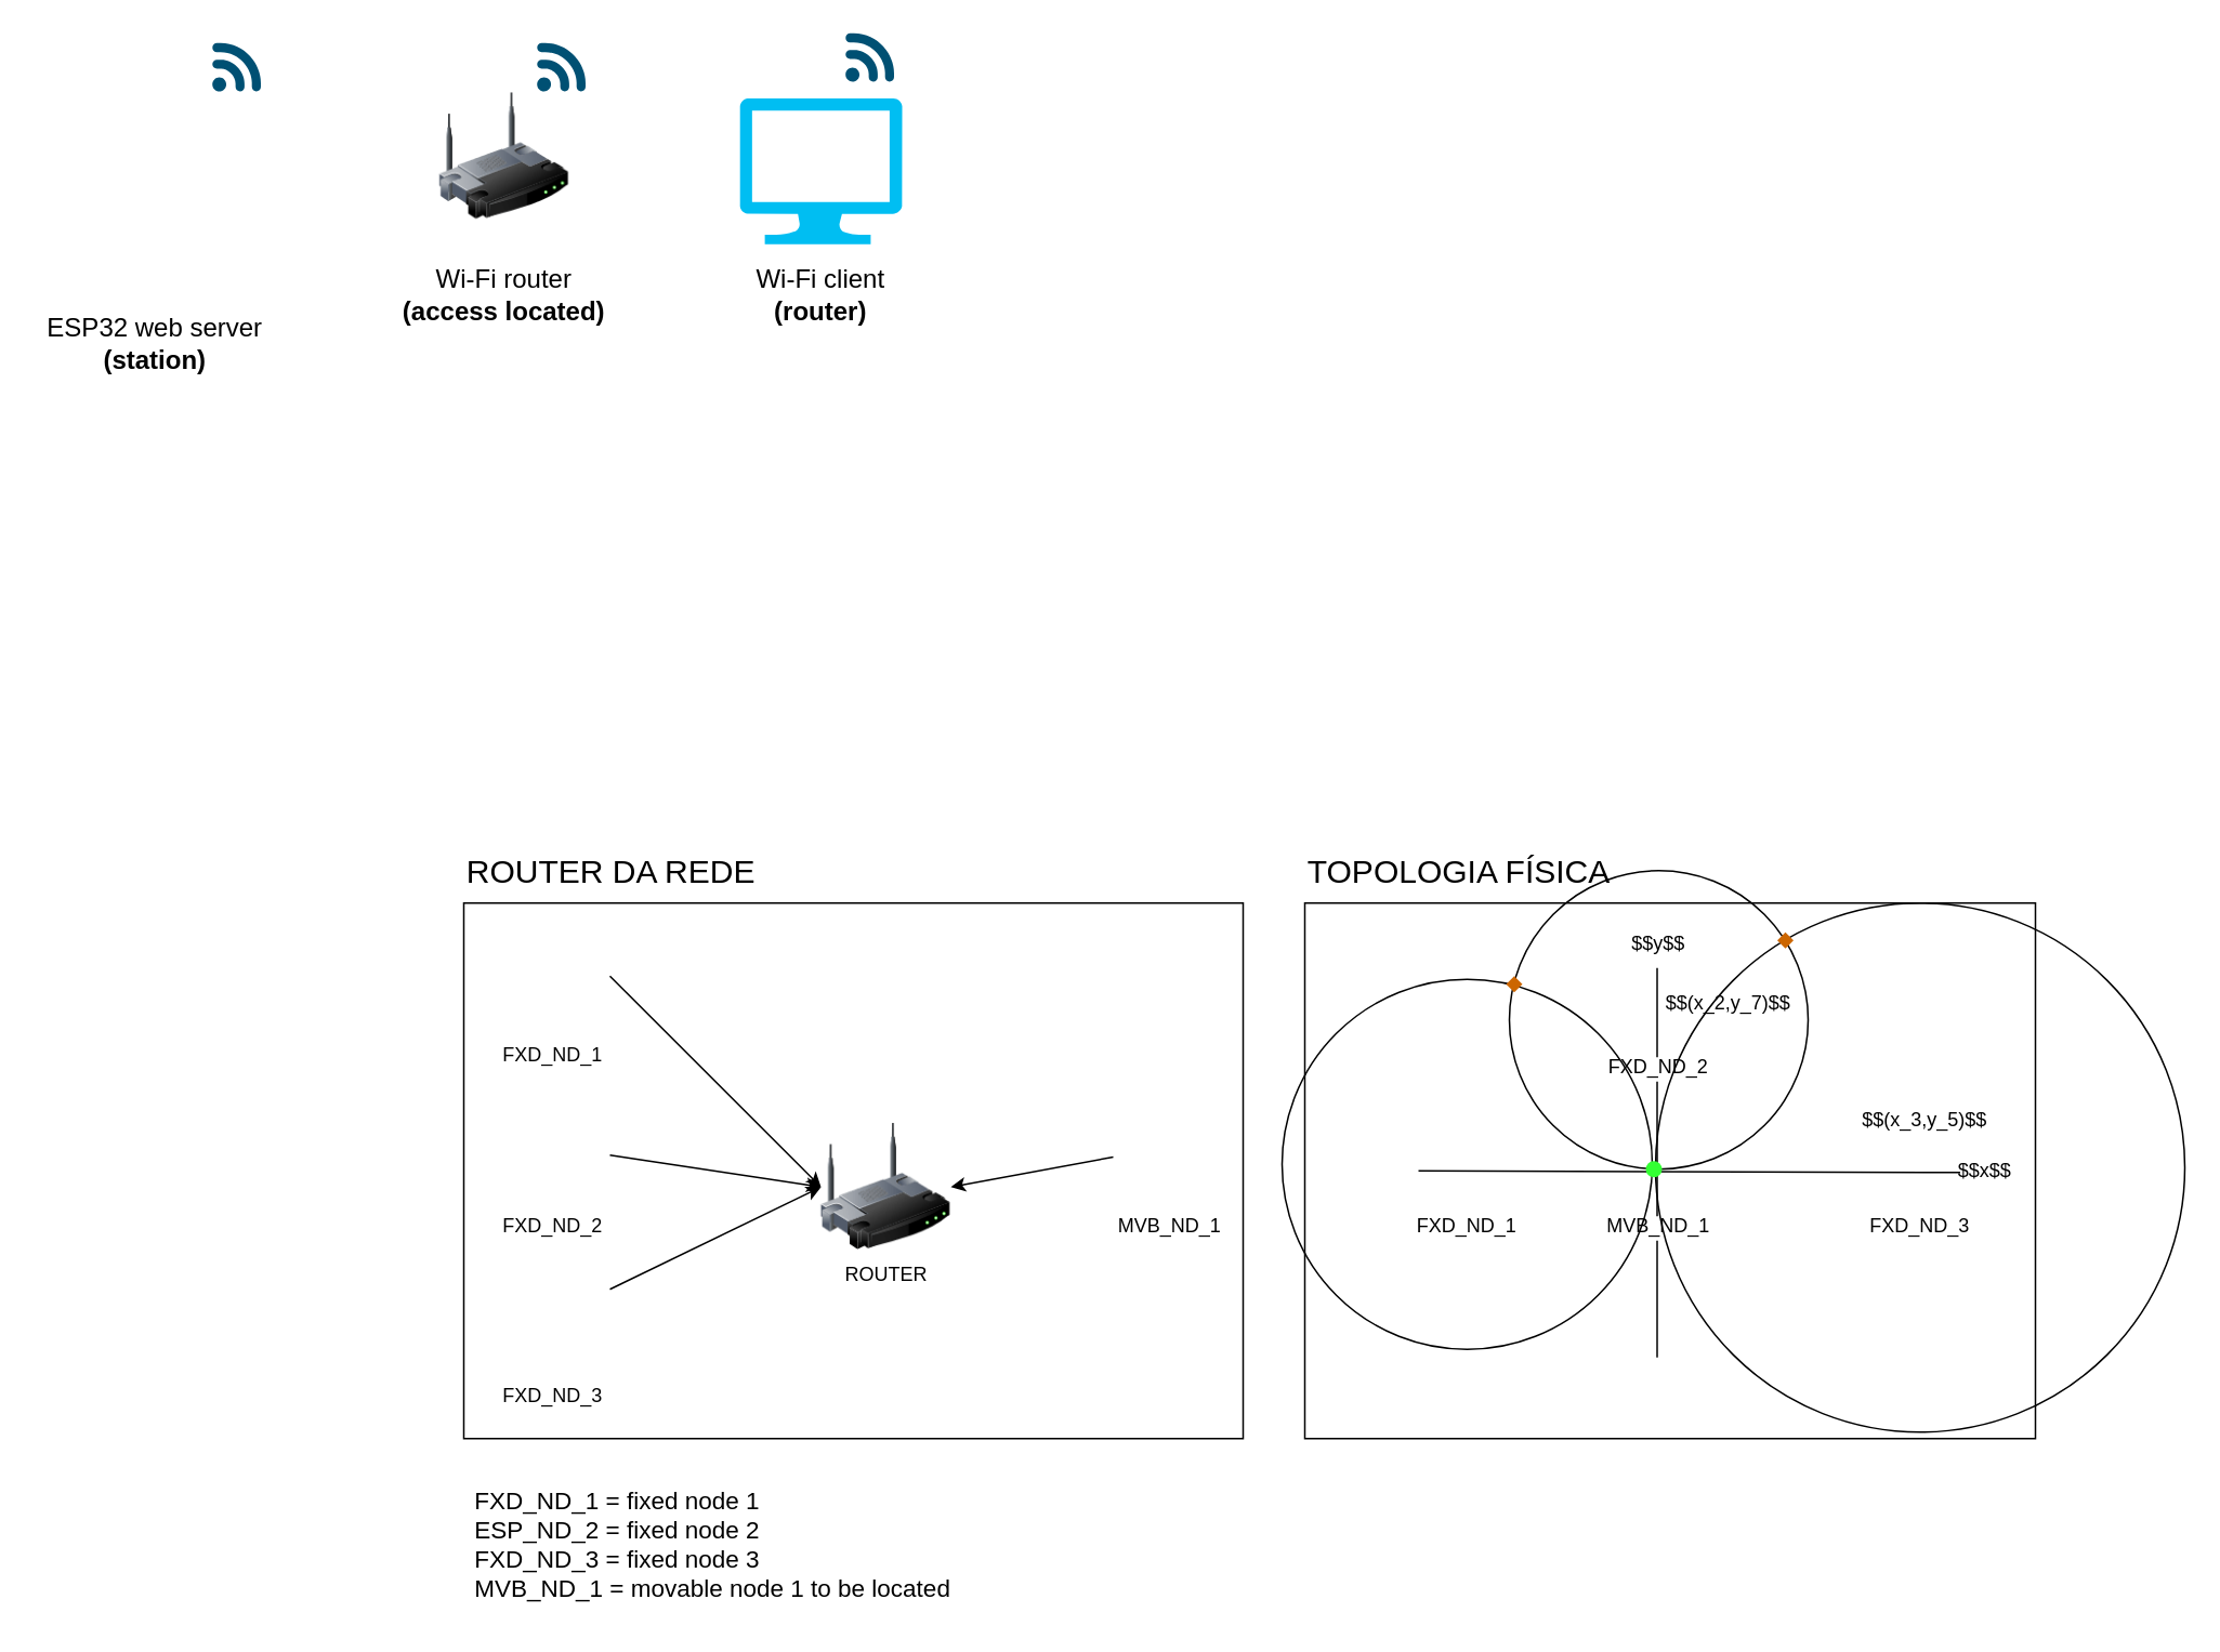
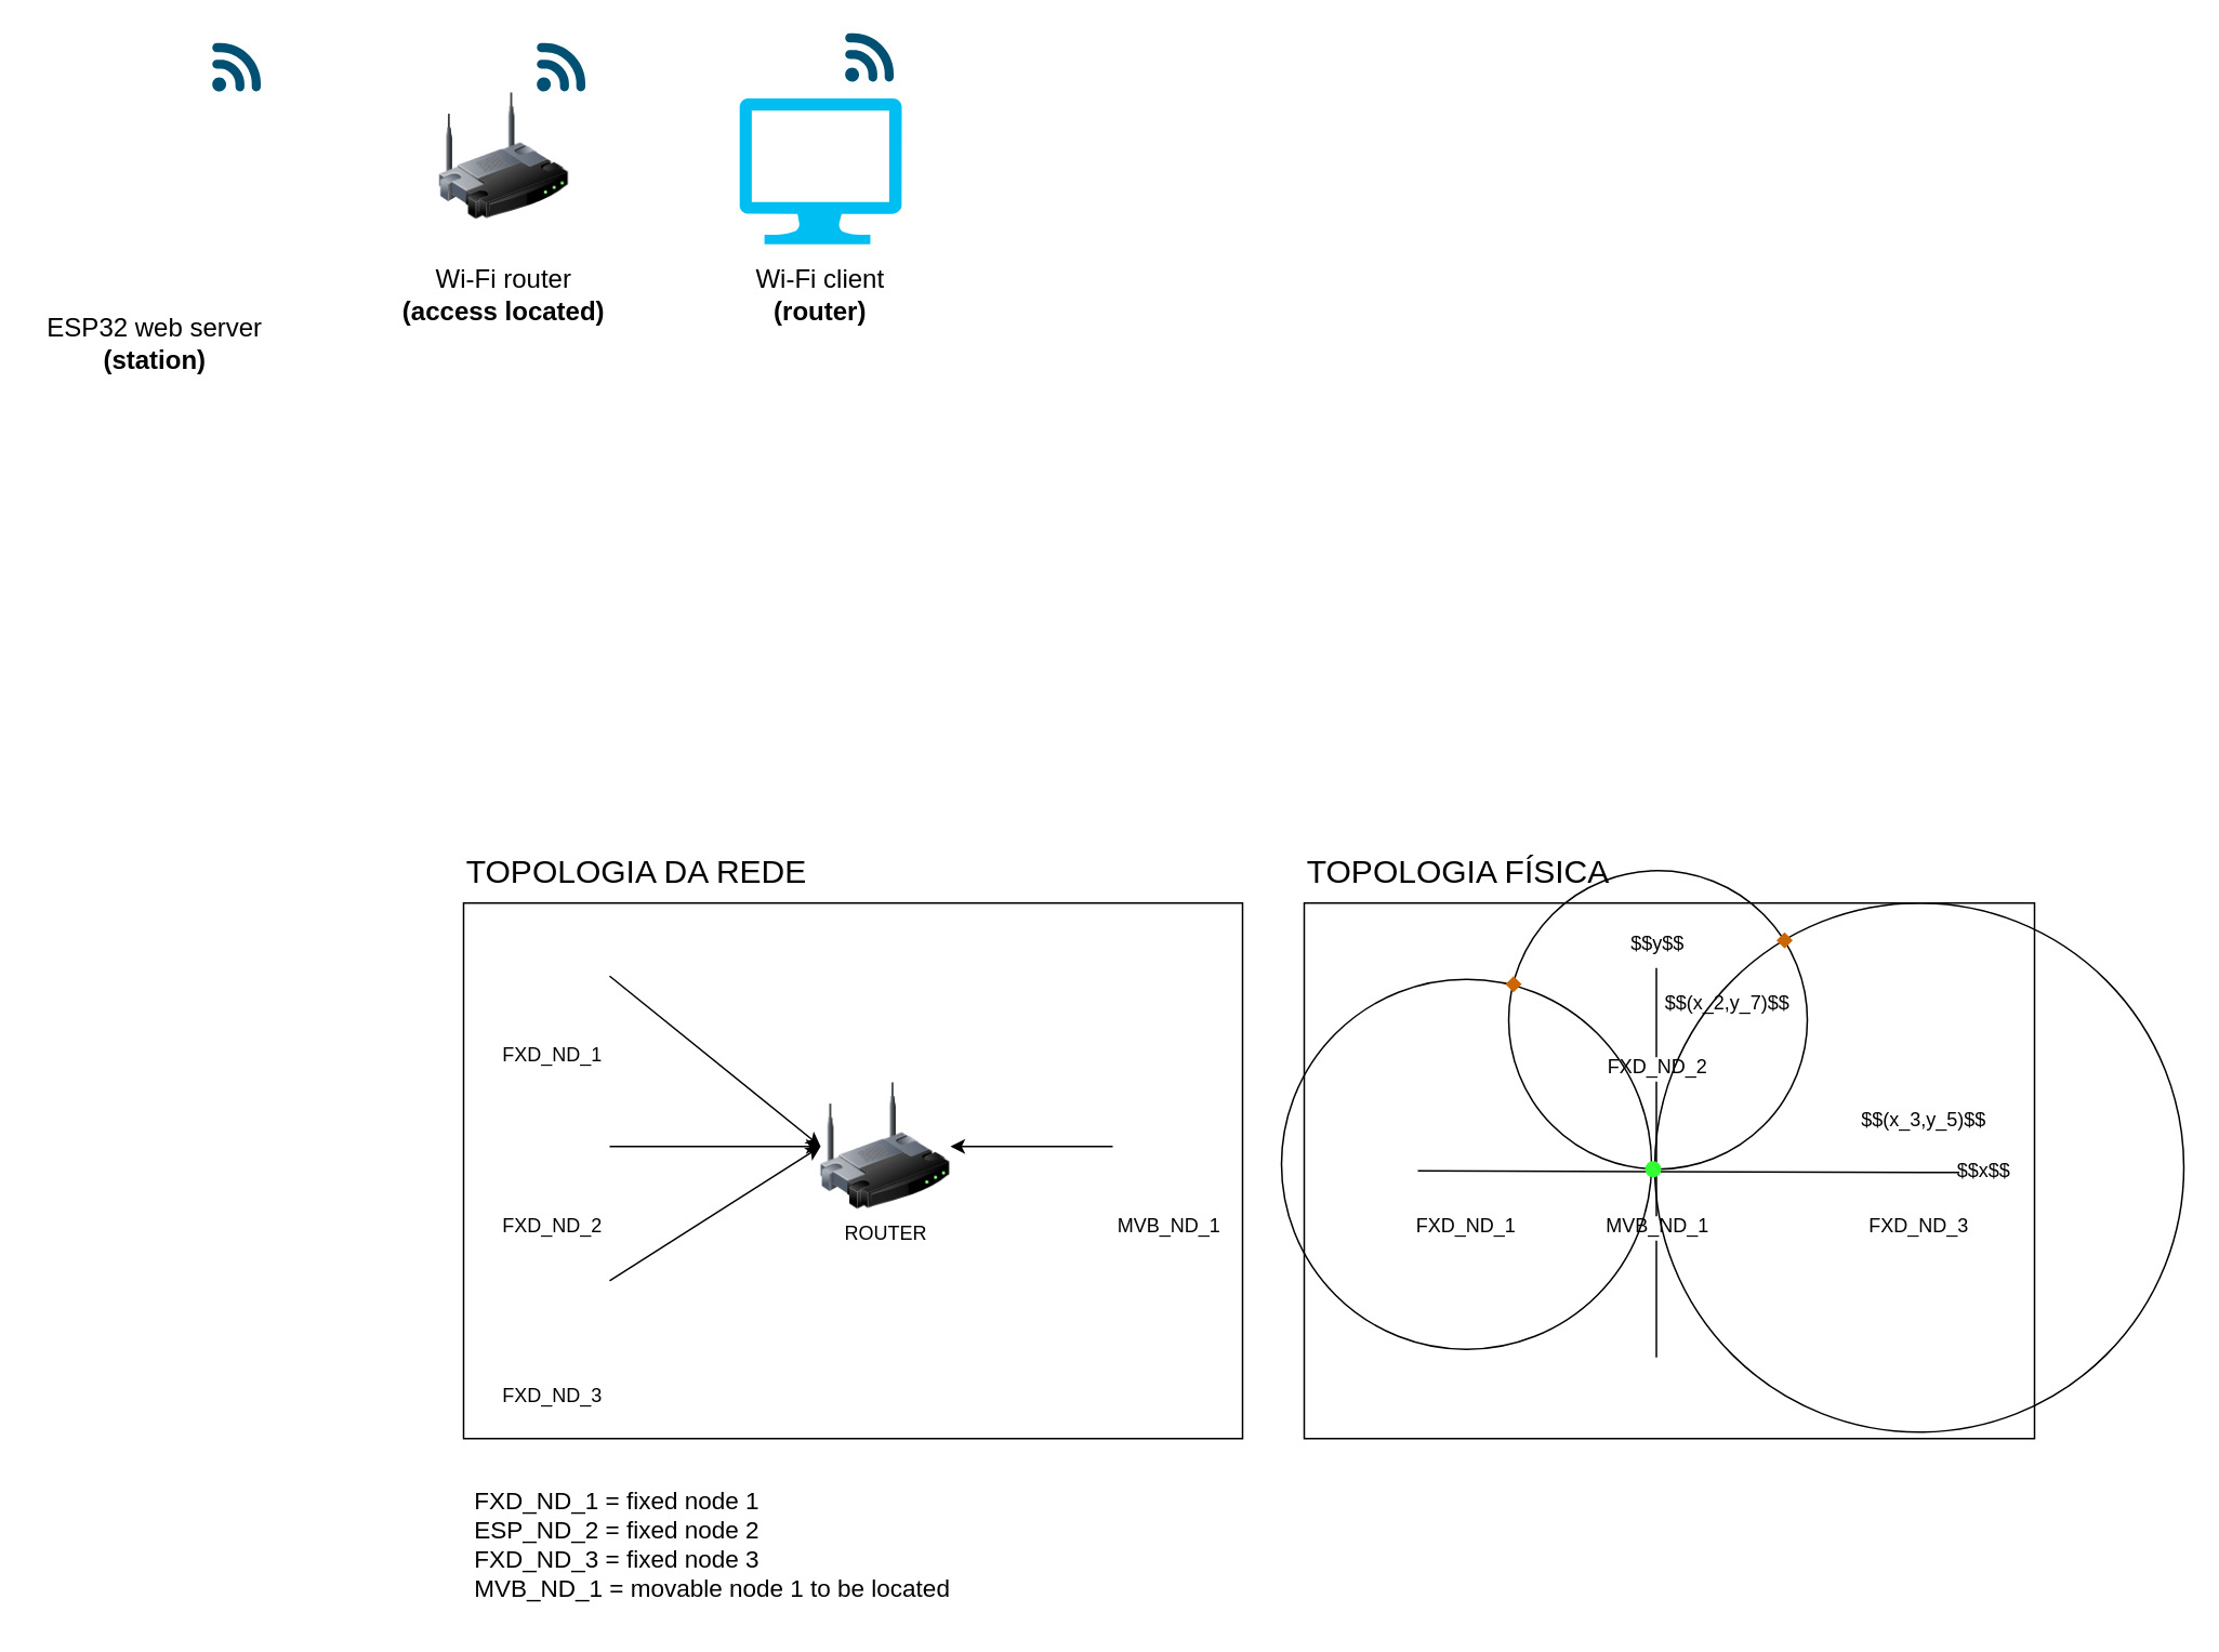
- <mxCell id="22" value="&lt;font style=&quot;font-size: 20px&quot;&gt;ROUTER DA REDE&lt;/font&gt;" style="text;html=1;strokeColor=none;fillColor=none;align=left;verticalAlign=middle;whiteSpace=wrap;rounded=0;sketch=0;" parent="1" vertex="1"><mxGeometry x="285" y="526" width="260" height="20" as="geometry" /></mxCell>
+ <mxCell id="22" value="&lt;font style=&quot;font-size: 20px&quot;&gt;TOPOLOGIA DA REDE&lt;/font&gt;" style="text;html=1;strokeColor=none;fillColor=none;align=left;verticalAlign=middle;whiteSpace=wrap;rounded=0;sketch=0;" parent="1" vertex="1"><mxGeometry x="285" y="526" width="260" height="20" as="geometry" /></mxCell>
- <mxCell id="4" value="ROUTER" style="image;html=1;image=img/lib/clip_art/networking/Wireless_Router_128x128.png" parent="1" vertex="1"><mxGeometry x="505" y="691" width="80" height="80" as="geometry" /></mxCell>
+ <mxCell id="4" value="ROUTER" style="image;html=1;image=img/lib/clip_art/networking/Wireless_Router_128x128.png" parent="1" vertex="1"><mxGeometry x="505" y="666" width="80" height="80" as="geometry" /></mxCell>
